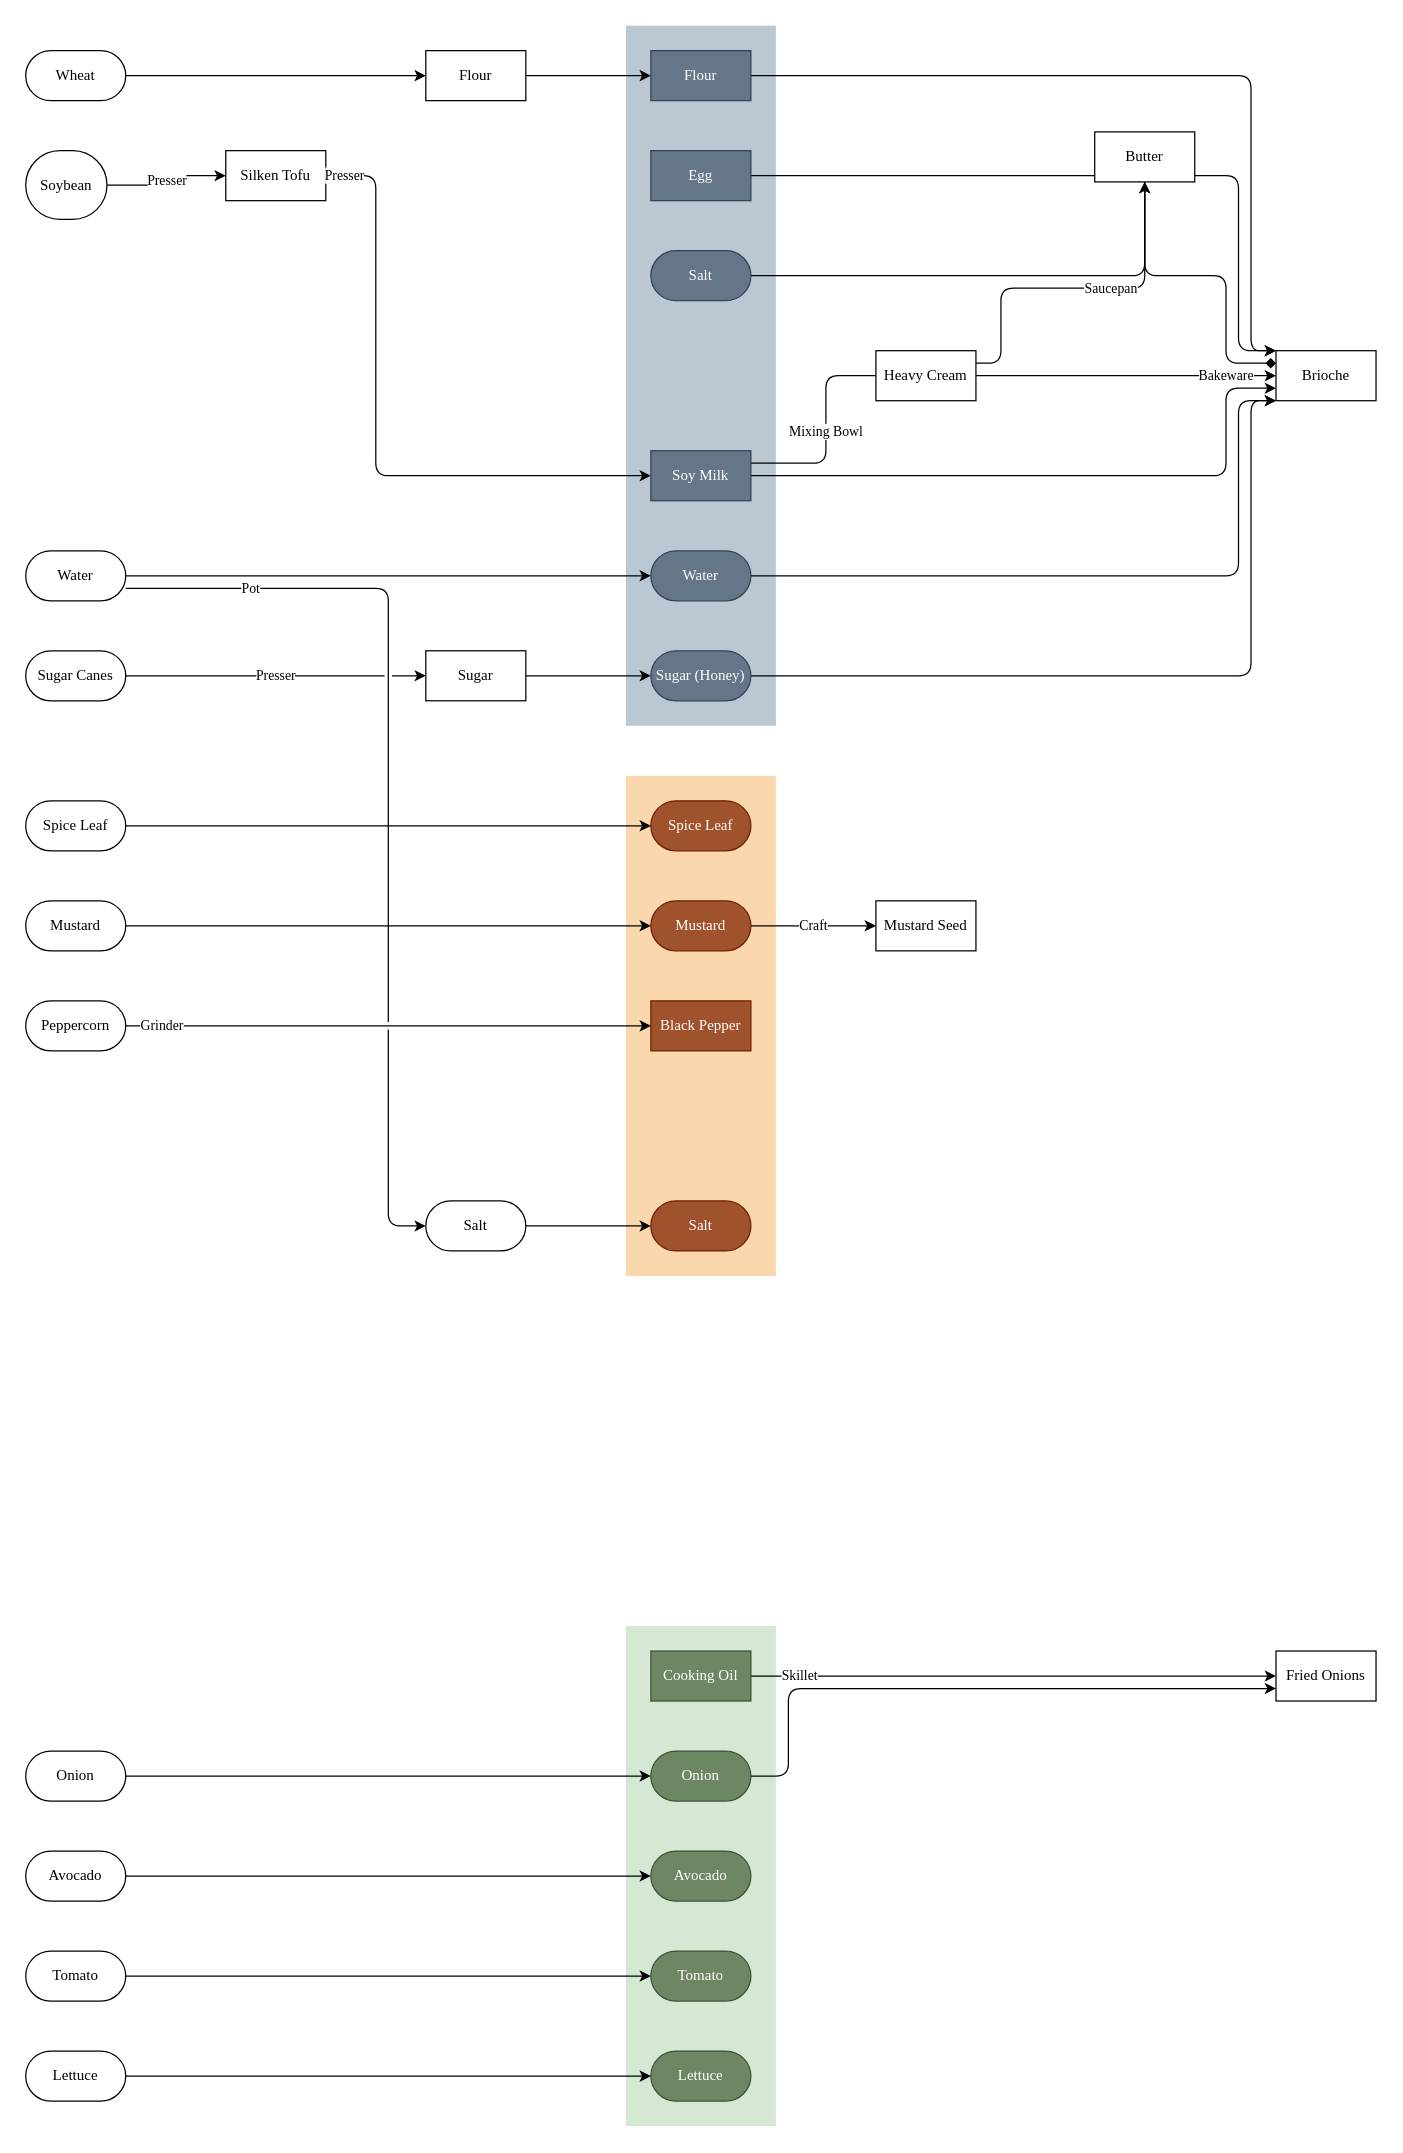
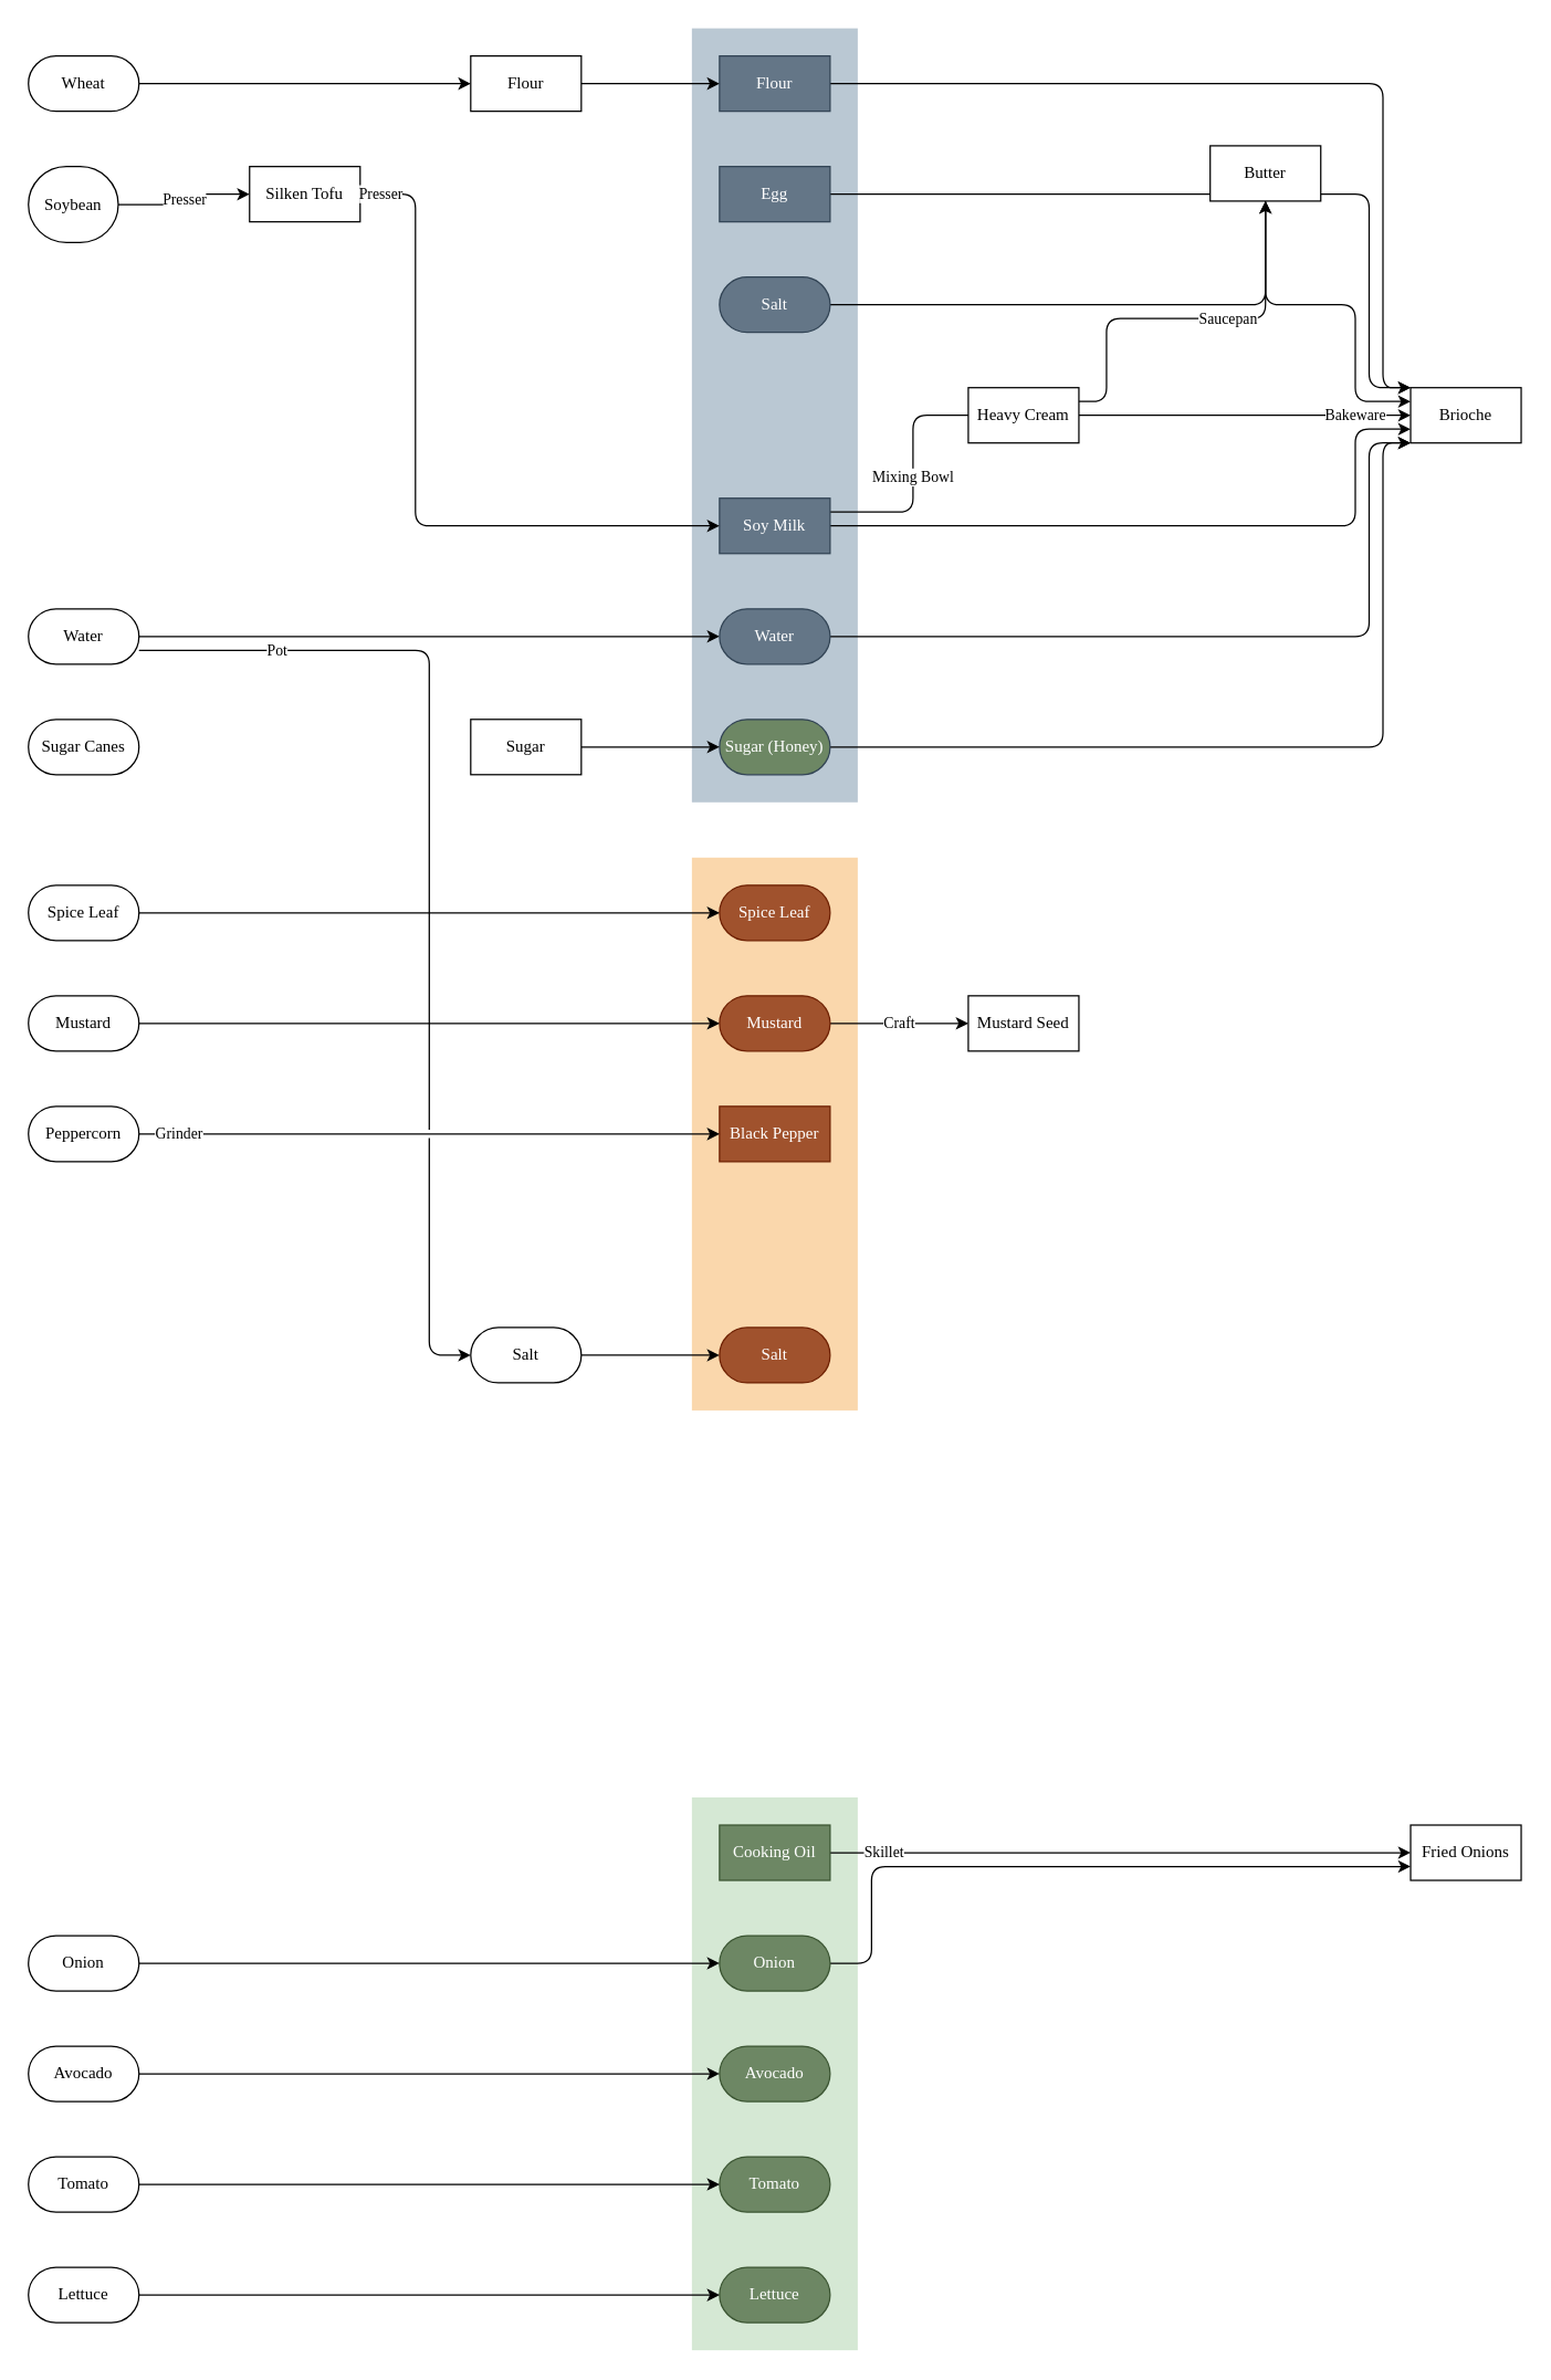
- <mxCell id="14" style="edgeStyle=orthogonalEdgeStyle;rounded=1;orthogonalLoop=1;jettySize=auto;html=1;fontFamily=century gothic;jumpStyle=gap;endArrow=diamond;" parent="1" source="15" target="32" edge="1"><mxGeometry relative="1" as="geometry"><Array as="points"><mxPoint x="980" y="220" /><mxPoint x="980" y="290" /></Array></mxGeometry></mxCell>
+ <mxCell id="14" style="edgeStyle=orthogonalEdgeStyle;rounded=1;orthogonalLoop=1;jettySize=auto;html=1;fontFamily=century gothic;jumpStyle=gap;" parent="1" source="15" target="32" edge="1"><mxGeometry relative="1" as="geometry"><Array as="points"><mxPoint x="980" y="220" /><mxPoint x="980" y="290" /></Array></mxGeometry></mxCell>
- <mxCell id="60" value="Presser" style="edgeStyle=orthogonalEdgeStyle;rounded=1;orthogonalLoop=1;jettySize=auto;html=1;fontFamily=century gothic;fontSize=11;jumpStyle=gap;" parent="1" source="49" target="59" edge="1"><mxGeometry relative="1" as="geometry"><mxPoint x="100" y="540" as="sourcePoint" /><mxPoint x="680" y="540" as="targetPoint" /><mxPoint as="offset" /></mxGeometry></mxCell>
- <mxCell id="47" value="Sugar (Honey)" style="rounded=1;whiteSpace=wrap;html=1;arcSize=50;fillColor=#647687;strokeColor=#314354;fontColor=#ffffff;fontFamily=century gothic;" parent="1" vertex="1"><mxGeometry x="520" y="520" width="80" height="40" as="geometry" /></mxCell>
+ <mxCell id="47" value="Sugar (Honey)" style="rounded=1;whiteSpace=wrap;html=1;arcSize=50;fillColor=#6d8764;strokeColor=#314354;fontColor=#ffffff;fontFamily=century gothic;" parent="1" vertex="1"><mxGeometry x="520" y="520" width="80" height="40" as="geometry" /></mxCell>
